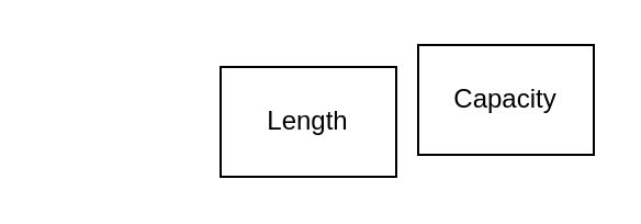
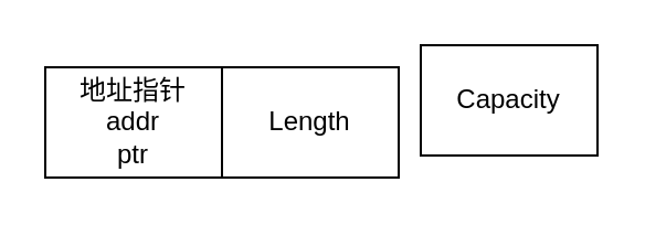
+ <mxCell id="2" value="地址指针&lt;br&gt;addr&lt;br&gt;ptr" style="rounded=0;whiteSpace=wrap;html=1;" vertex="1" parent="1"><mxGeometry x="20" y="30" width="80" height="50" as="geometry" /></mxCell>
